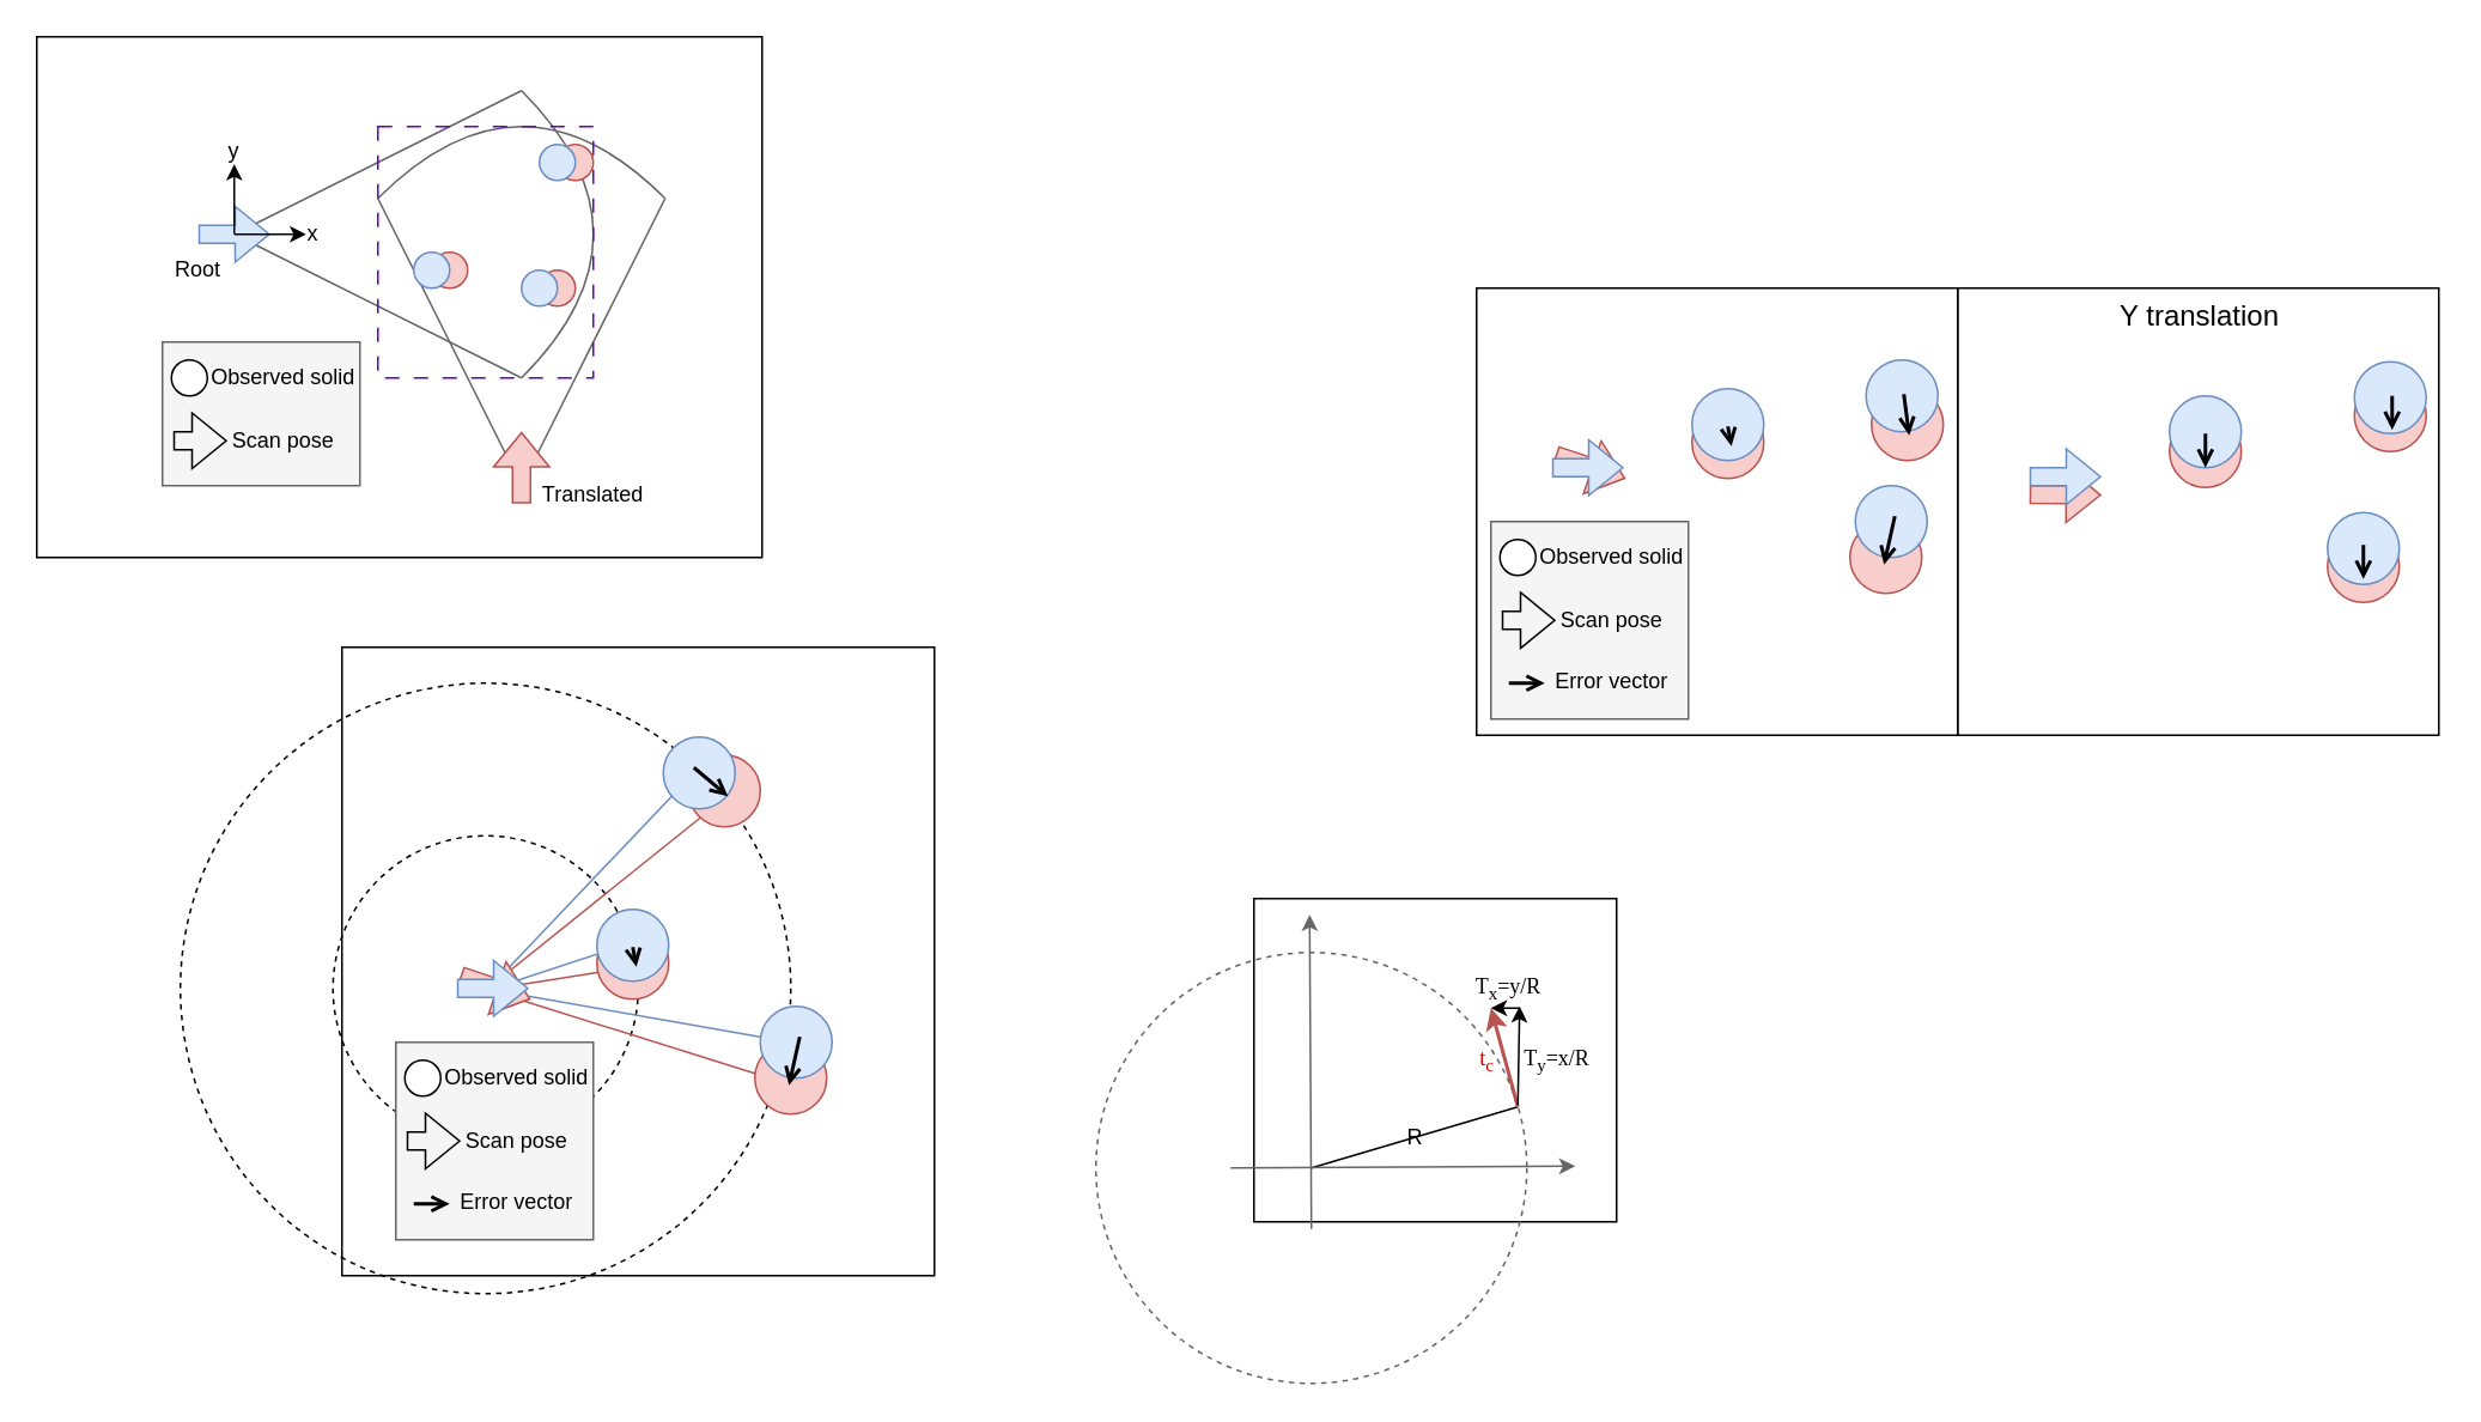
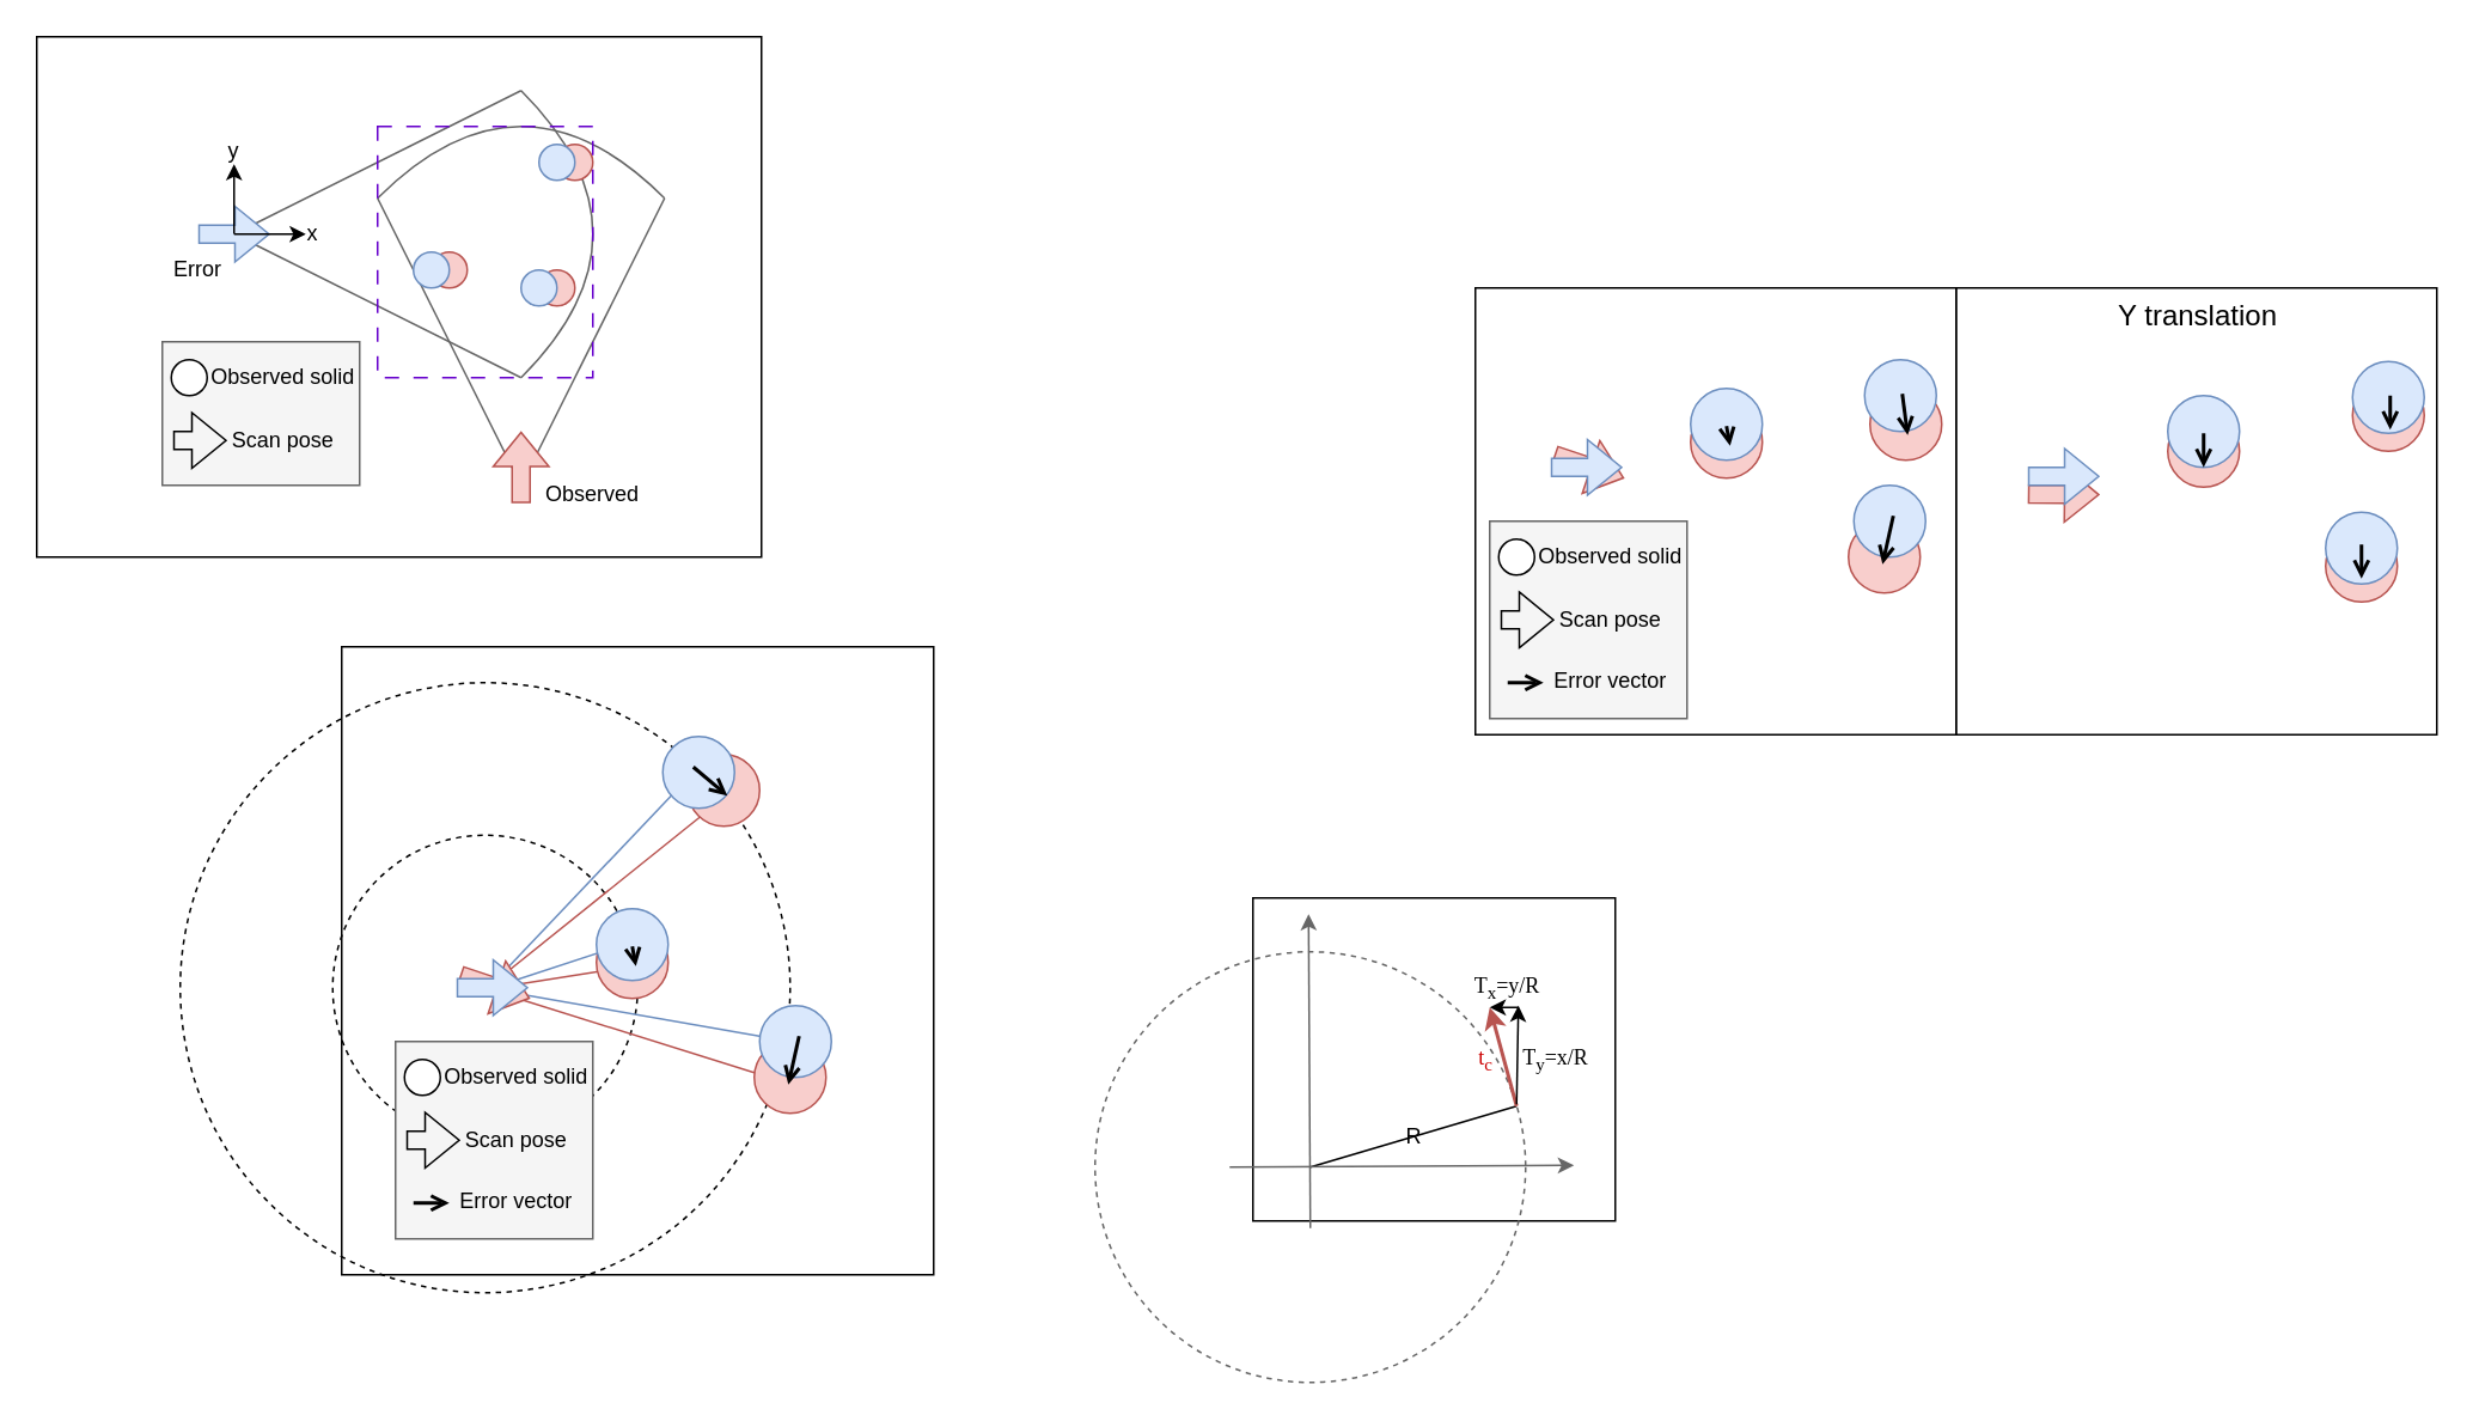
- <mxCell id="31" value="Root" style="text;html=1;strokeColor=none;fillColor=none;align=center;verticalAlign=middle;whiteSpace=wrap;rounded=0;" parent="1" vertex="1"><mxGeometry x="80" y="135" width="60" height="30" as="geometry" /></mxCell>
+ <mxCell id="31" value="Error" style="text;html=1;strokeColor=none;fillColor=none;align=center;verticalAlign=middle;whiteSpace=wrap;rounded=0;" parent="1" vertex="1"><mxGeometry x="80" y="135" width="60" height="30" as="geometry" /></mxCell>
- <mxCell id="32" value="Translated" style="text;html=1;strokeColor=none;fillColor=none;align=center;verticalAlign=middle;whiteSpace=wrap;rounded=0;" parent="1" vertex="1"><mxGeometry x="300" y="260" width="60" height="30" as="geometry" /></mxCell>
+ <mxCell id="32" value="Observed" style="text;html=1;strokeColor=none;fillColor=none;align=center;verticalAlign=middle;whiteSpace=wrap;rounded=0;" parent="1" vertex="1"><mxGeometry x="300" y="260" width="60" height="30" as="geometry" /></mxCell>
